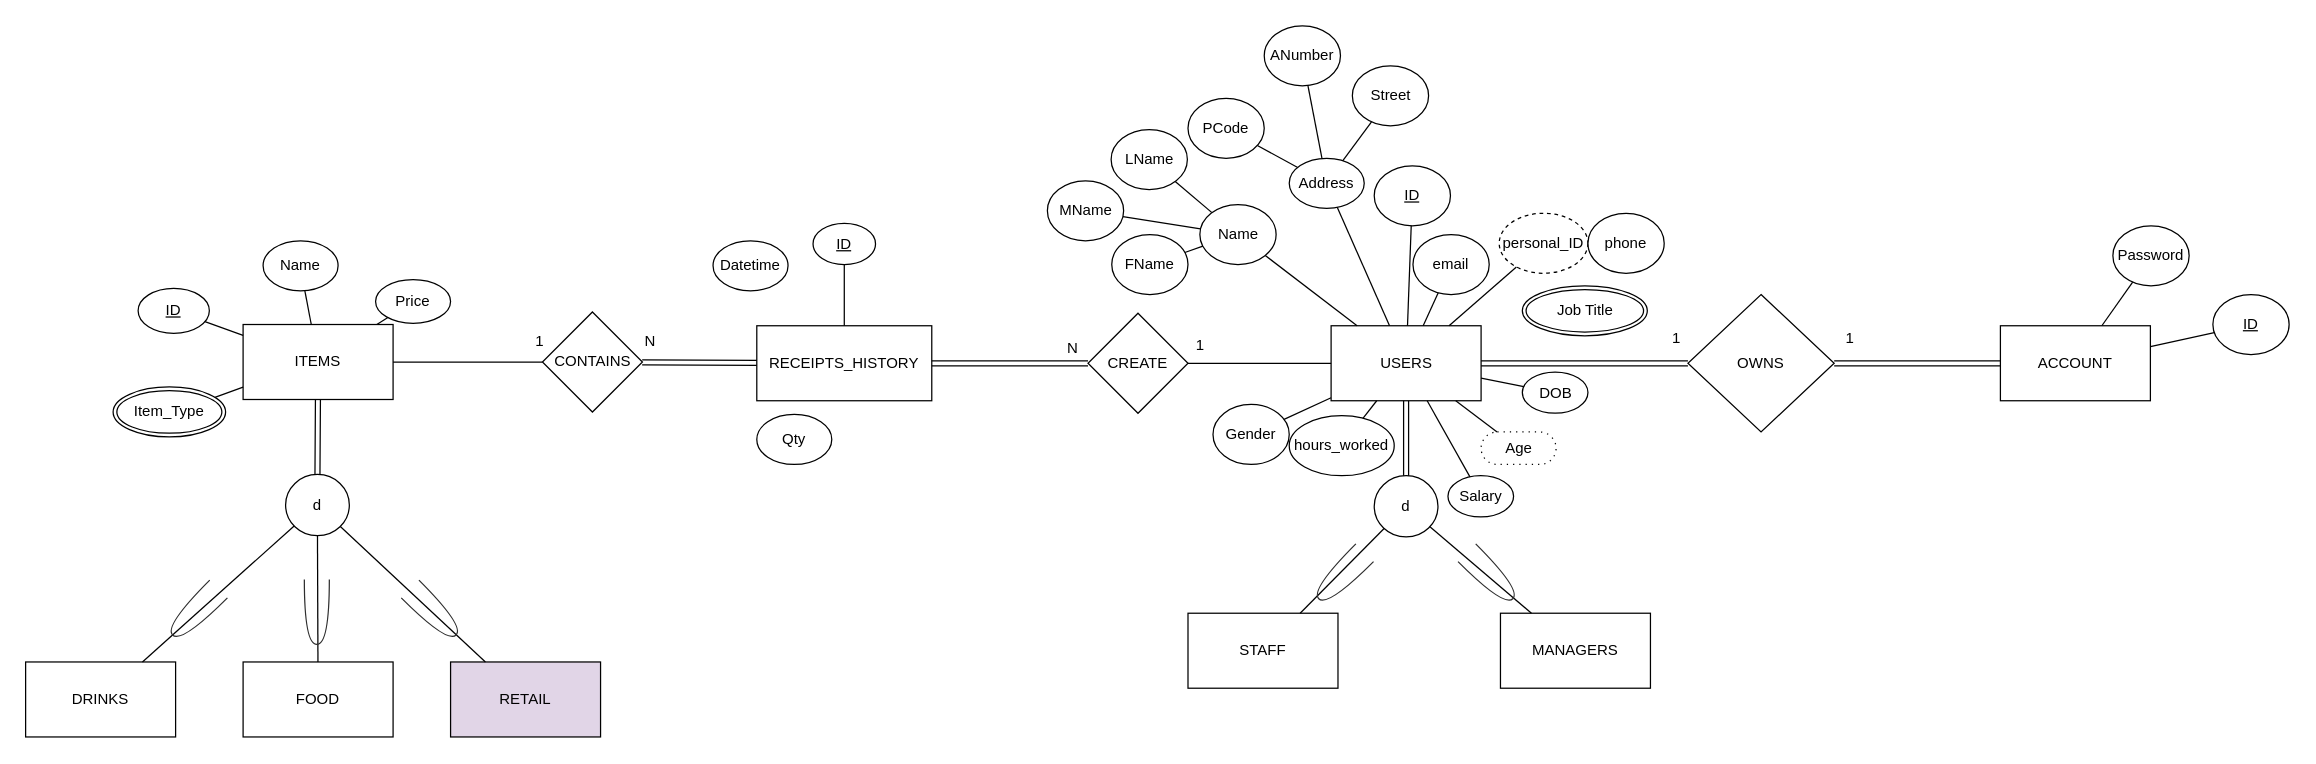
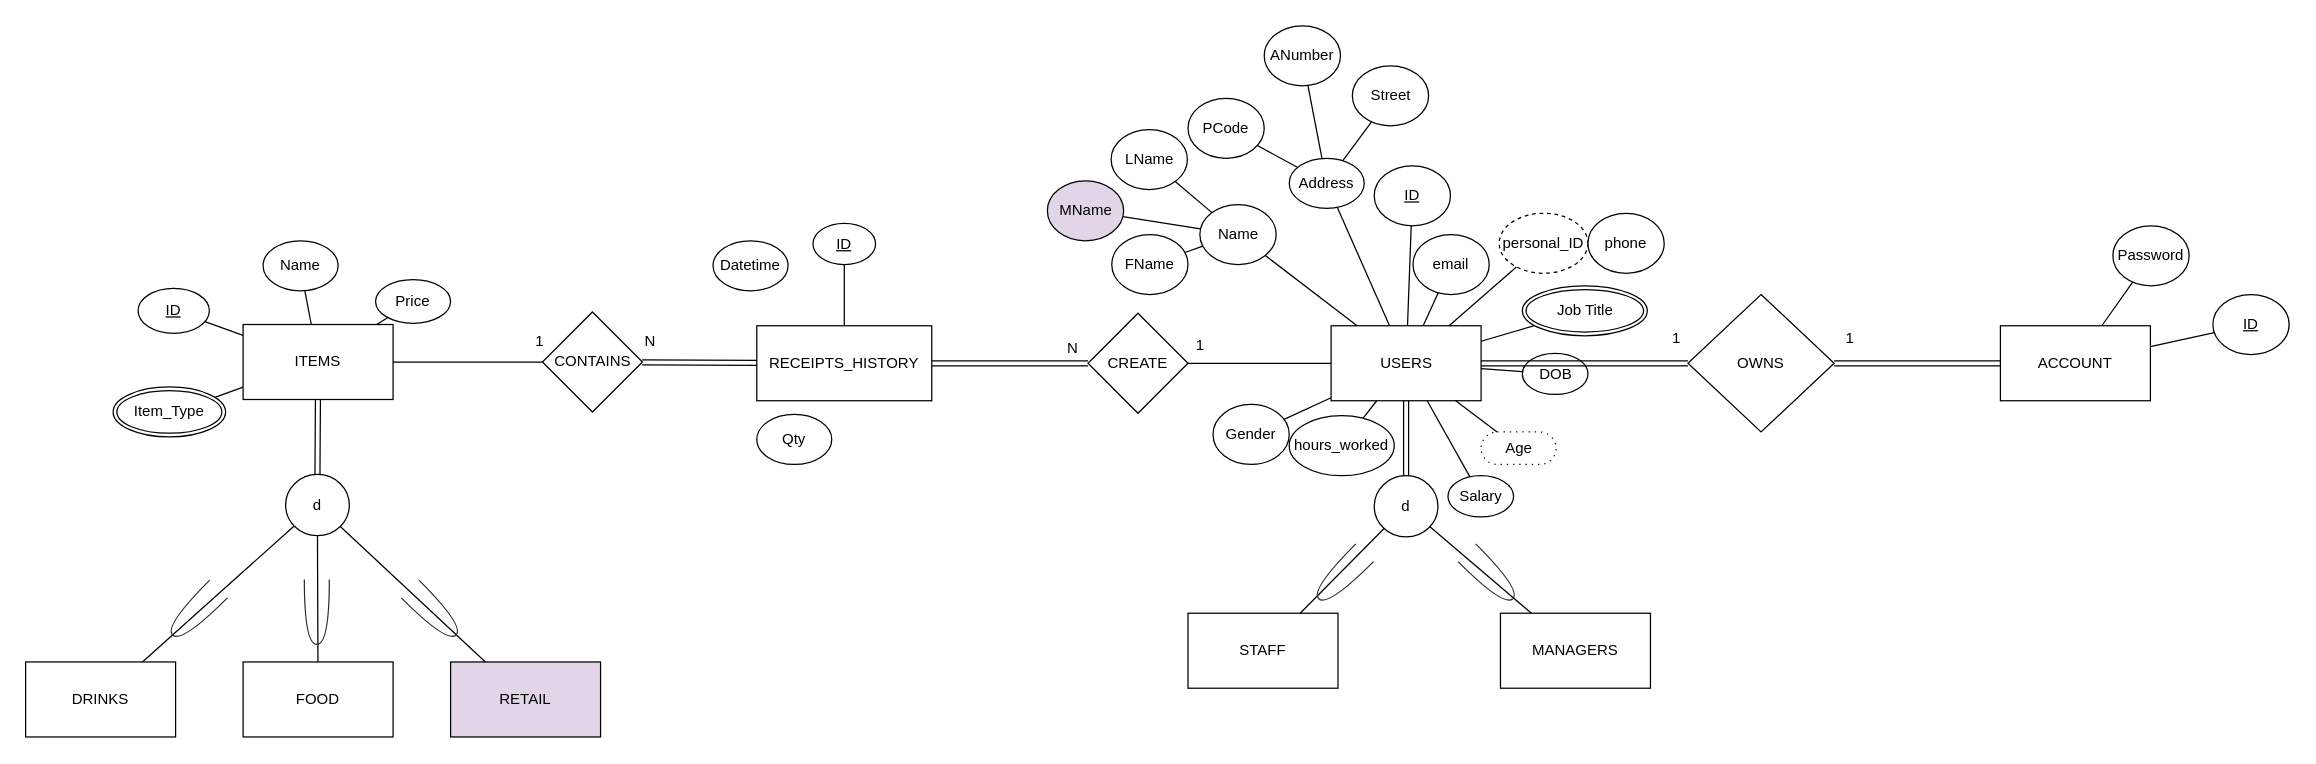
- <mxCell id="13" value="MName" style="ellipse;whiteSpace=wrap;html=1;" vertex="1" parent="1"><mxGeometry x="837.5" y="144" width="61" height="48" as="geometry" /></mxCell>
+ <mxCell id="13" value="MName" style="ellipse;whiteSpace=wrap;html=1;fillColor=#e1d5e7;" vertex="1" parent="1"><mxGeometry x="837.5" y="144" width="61" height="48" as="geometry" /></mxCell>
+ <mxCell id="51" value="" style="endArrow=none;html=1;" edge="1" parent="1" source="2" target="52"><mxGeometry width="50" height="50" relative="1" as="geometry"><mxPoint x="1170.75" y="270" as="sourcePoint" /><mxPoint x="1220.307" y="260.809" as="targetPoint" /></mxGeometry></mxCell>
- <mxCell id="23" value="DOB" style="ellipse;whiteSpace=wrap;html=1;" vertex="1" parent="1"><mxGeometry x="1217.5" y="297" width="52.5" height="33" as="geometry" /></mxCell>
+ <mxCell id="23" value="DOB" style="ellipse;whiteSpace=wrap;html=1;" vertex="1" parent="1"><mxGeometry x="1217.5" y="282" width="52.5" height="33" as="geometry" /></mxCell>
